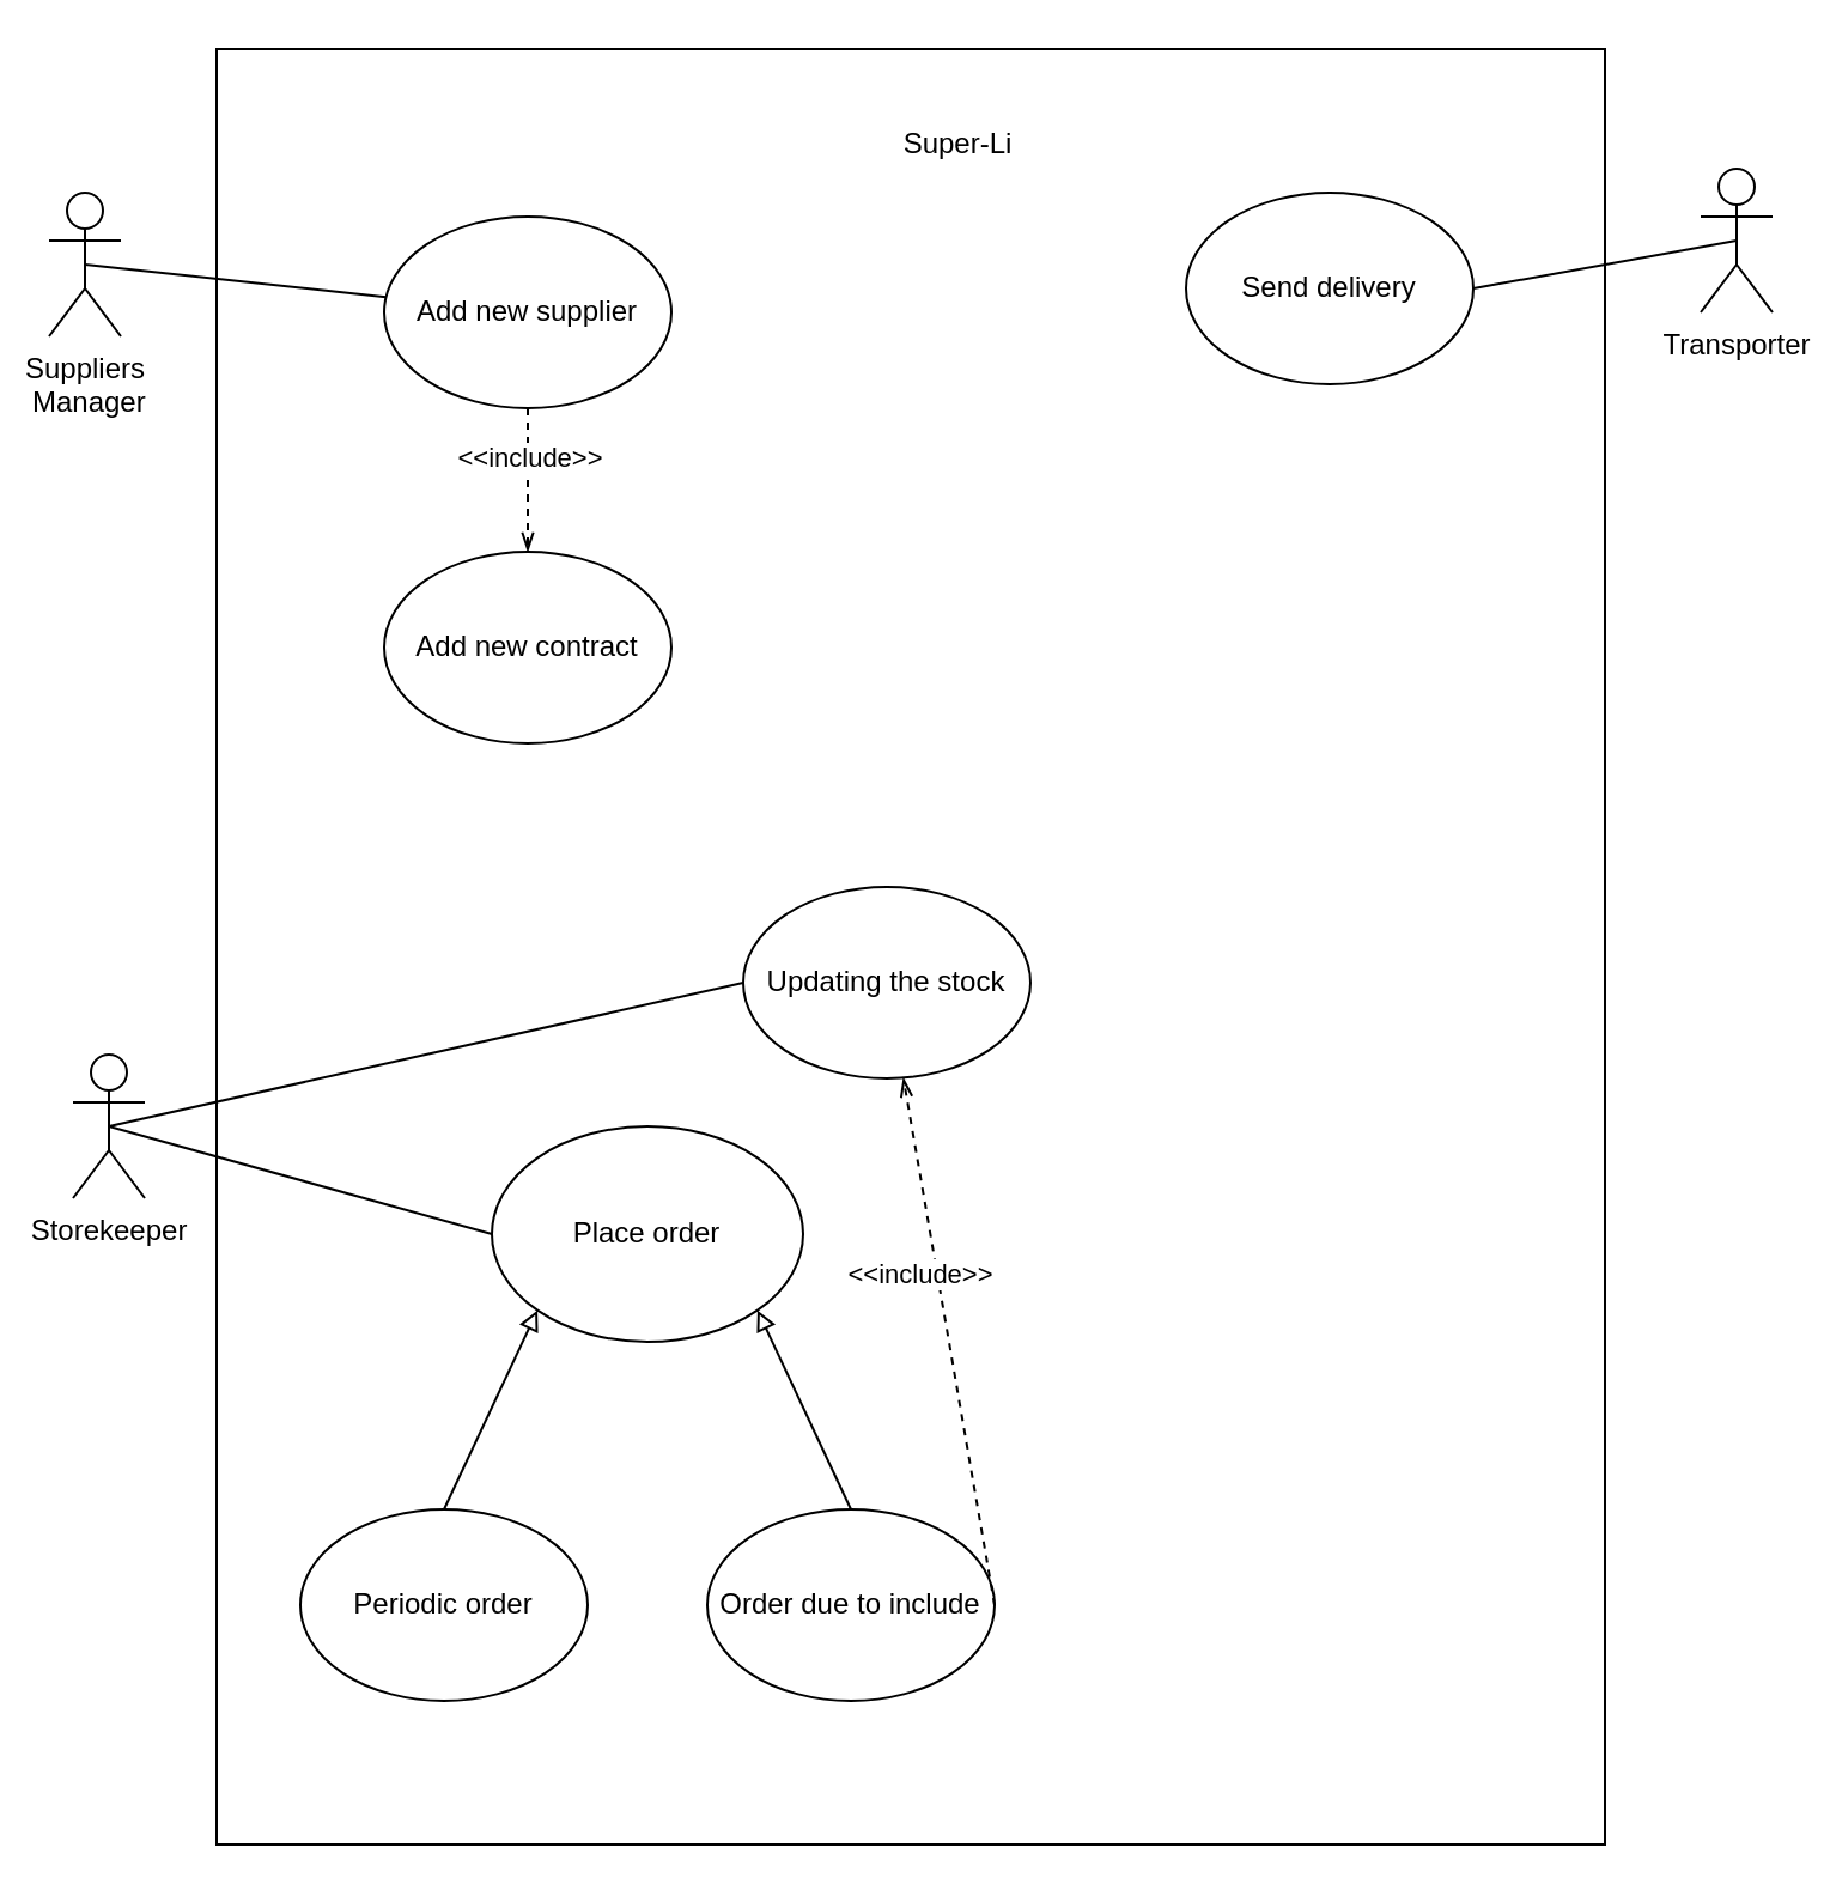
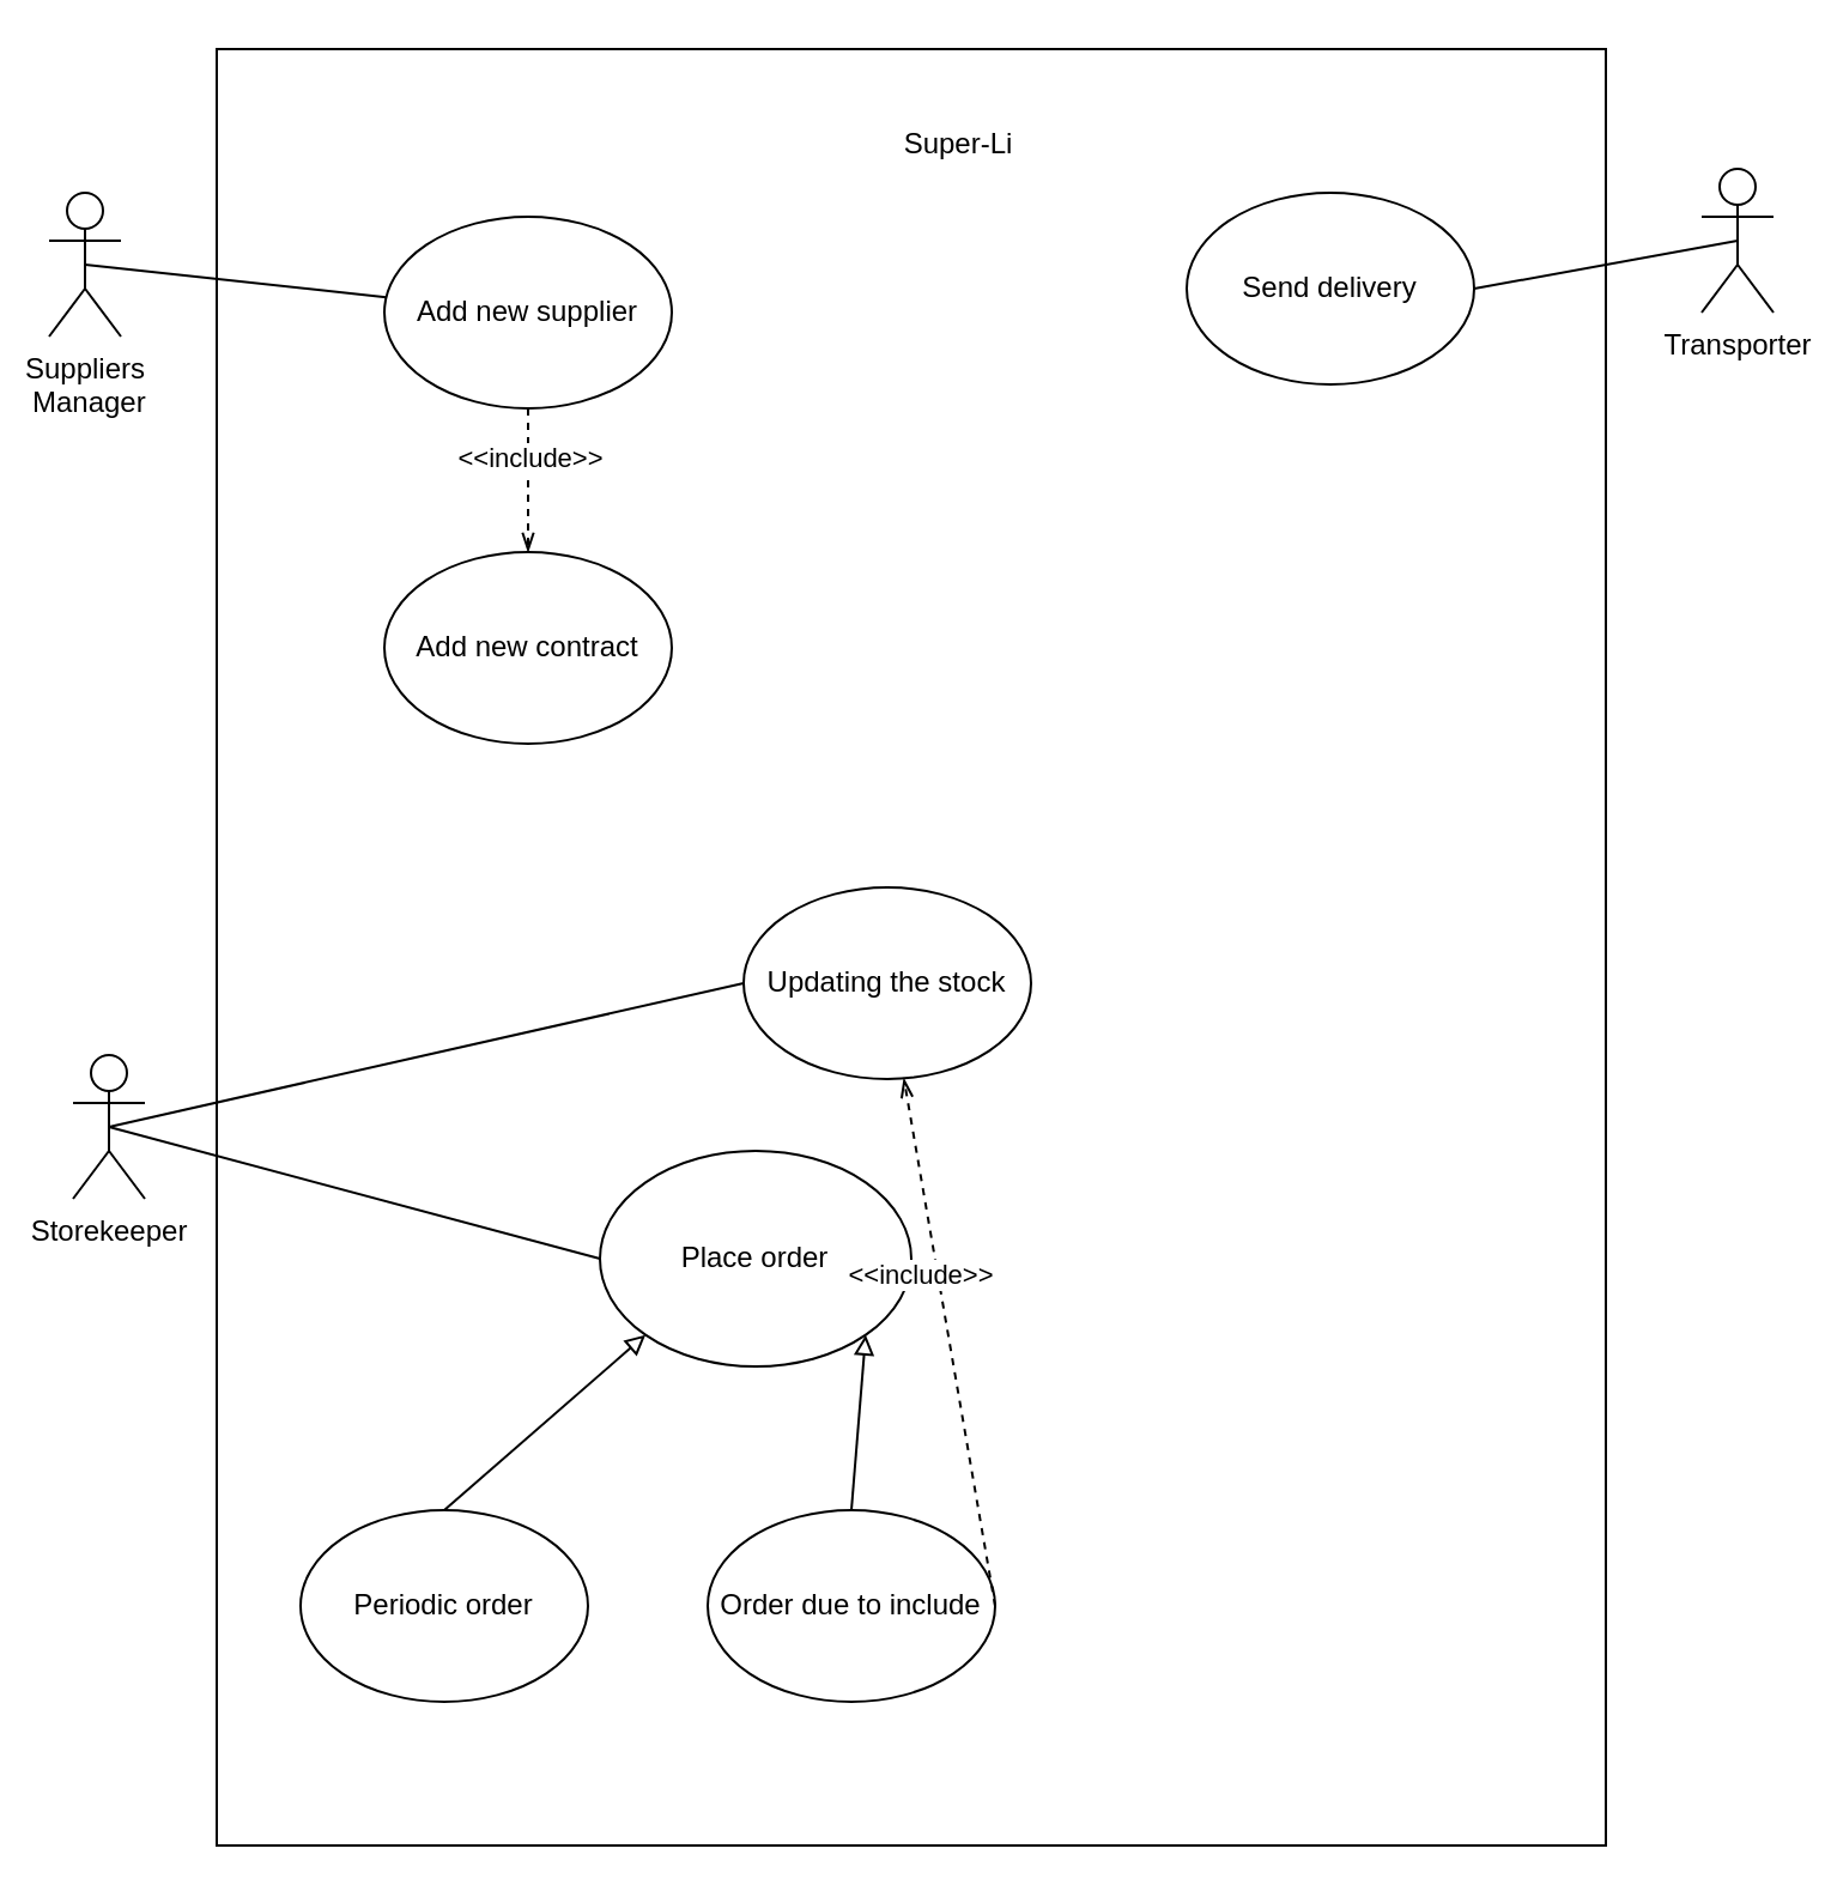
- <mxCell id="14" value="Place order" style="ellipse;whiteSpace=wrap;html=1;" parent="12" vertex="1"><mxGeometry x="80" width="130" height="90" as="geometry" /></mxCell>
+ <mxCell id="14" value="Place order" style="ellipse;whiteSpace=wrap;html=1;" parent="12" vertex="1"><mxGeometry x="125" y="10" width="130" height="90" as="geometry" /></mxCell>
